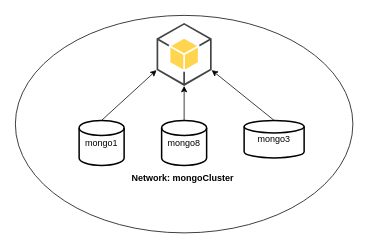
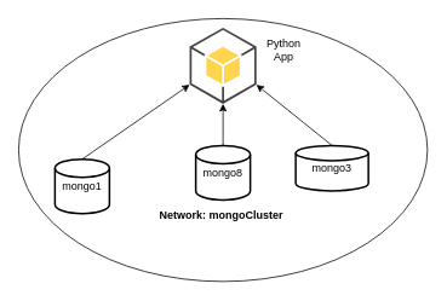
+ <mxCell id="10" value="Python App" style="text;html=1;align=center;verticalAlign=middle;whiteSpace=wrap;rounded=0;" vertex="1" parent="1"><mxGeometry x="281.75" y="40" width="60" height="30" as="geometry" /></mxCell>
- <mxCell id="3" value="mongo1" style="strokeWidth=2;html=1;shape=mxgraph.flowchart.database;whiteSpace=wrap;" vertex="1" parent="1"><mxGeometry x="105" y="160" width="60" height="60" as="geometry" /></mxCell>
+ <mxCell id="3" value="mongo1" style="strokeWidth=2;html=1;shape=mxgraph.flowchart.database;whiteSpace=wrap;" vertex="1" parent="1"><mxGeometry x="60" y="175" width="60" height="60" as="geometry" /></mxCell>
